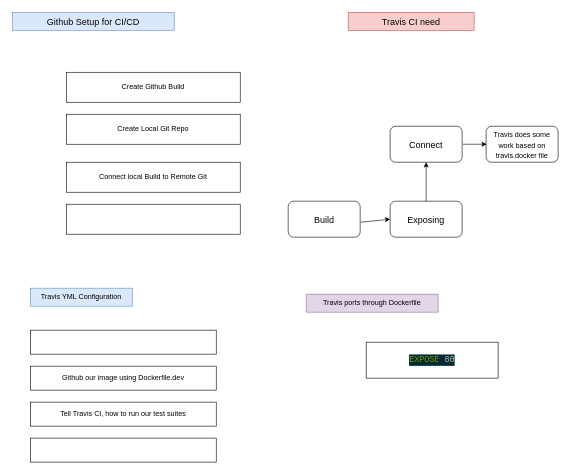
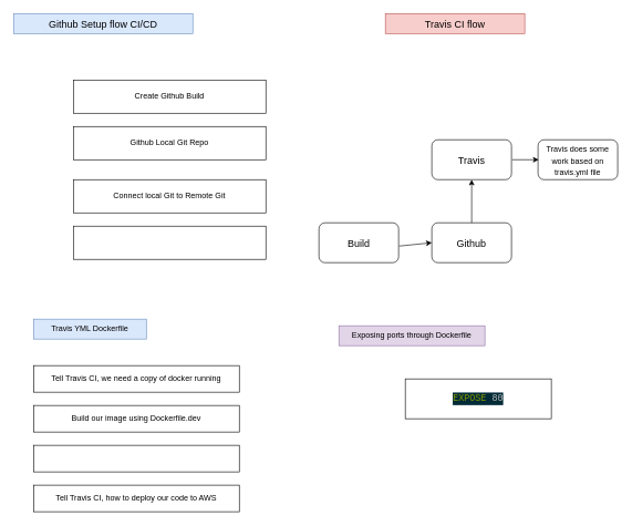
- <mxCell id="9" value="&lt;font style=&quot;font-size: 15px&quot;&gt;Github Setup for CI/CD&lt;/font&gt;" style="text;html=1;strokeColor=#6c8ebf;fillColor=#dae8fc;align=center;verticalAlign=middle;whiteSpace=wrap;rounded=0;" vertex="1" parent="1"><mxGeometry x="20" y="20" width="270" height="30" as="geometry" /></mxCell>
+ <mxCell id="9" value="&lt;font style=&quot;font-size: 15px&quot;&gt;Github Setup flow CI/CD&lt;/font&gt;" style="text;html=1;strokeColor=#6c8ebf;fillColor=#dae8fc;align=center;verticalAlign=middle;whiteSpace=wrap;rounded=0;" vertex="1" parent="1"><mxGeometry x="20" y="20" width="270" height="30" as="geometry" /></mxCell>
- <mxCell id="10" value="Travis CI need" style="text;html=1;strokeColor=#b85450;fillColor=#f8cecc;align=center;verticalAlign=middle;whiteSpace=wrap;rounded=0;fontSize=15;" vertex="1" parent="1"><mxGeometry x="580" y="20" width="210" height="30" as="geometry" /></mxCell>
+ <mxCell id="10" value="Travis CI flow" style="text;html=1;strokeColor=#b85450;fillColor=#f8cecc;align=center;verticalAlign=middle;whiteSpace=wrap;rounded=0;fontSize=15;" vertex="1" parent="1"><mxGeometry x="580" y="20" width="210" height="30" as="geometry" /></mxCell>
- <mxCell id="5" value="Create Local Git Repo" style="text;html=1;strokeColor=none;fillColor=none;align=center;verticalAlign=middle;whiteSpace=wrap;rounded=0;" vertex="1" parent="1"><mxGeometry x="120" y="200" width="270" height="30" as="geometry" /></mxCell>
+ <mxCell id="5" value="Github Local Git Repo" style="text;html=1;strokeColor=none;fillColor=none;align=center;verticalAlign=middle;whiteSpace=wrap;rounded=0;" vertex="1" parent="1"><mxGeometry x="120" y="200" width="270" height="30" as="geometry" /></mxCell>
- <mxCell id="20" value="Connect" style="text;html=1;strokeColor=none;fillColor=none;align=center;verticalAlign=middle;whiteSpace=wrap;rounded=0;fontSize=15;" vertex="1" parent="1"><mxGeometry x="660" y="215" width="100" height="50" as="geometry" /></mxCell>
+ <mxCell id="20" value="Travis" style="text;html=1;strokeColor=none;fillColor=none;align=center;verticalAlign=middle;whiteSpace=wrap;rounded=0;fontSize=15;" vertex="1" parent="1"><mxGeometry x="660" y="215" width="100" height="50" as="geometry" /></mxCell>
- <mxCell id="21" value="&lt;font style=&quot;font-size: 12px&quot;&gt;Travis does some work based on travis.docker file&lt;/font&gt;" style="text;html=1;strokeColor=none;fillColor=none;align=center;verticalAlign=middle;whiteSpace=wrap;rounded=0;fontSize=15;" vertex="1" parent="1"><mxGeometry x="820" y="215" width="100" height="50" as="geometry" /></mxCell>
+ <mxCell id="21" value="&lt;font style=&quot;font-size: 12px&quot;&gt;Travis does some work based on travis.yml file&lt;/font&gt;" style="text;html=1;strokeColor=none;fillColor=none;align=center;verticalAlign=middle;whiteSpace=wrap;rounded=0;fontSize=15;" vertex="1" parent="1"><mxGeometry x="820" y="215" width="100" height="50" as="geometry" /></mxCell>
- <mxCell id="7" value="Connect local Build to Remote Git" style="text;html=1;strokeColor=none;fillColor=none;align=center;verticalAlign=middle;whiteSpace=wrap;rounded=0;" vertex="1" parent="1"><mxGeometry x="120" y="280" width="270" height="30" as="geometry" /></mxCell>
+ <mxCell id="7" value="Connect local Git to Remote Git" style="text;html=1;strokeColor=none;fillColor=none;align=center;verticalAlign=middle;whiteSpace=wrap;rounded=0;" vertex="1" parent="1"><mxGeometry x="120" y="280" width="270" height="30" as="geometry" /></mxCell>
- <mxCell id="19" value="Exposing" style="text;html=1;strokeColor=none;fillColor=none;align=center;verticalAlign=middle;whiteSpace=wrap;rounded=0;fontSize=15;" vertex="1" parent="1"><mxGeometry x="660" y="340" width="100" height="50" as="geometry" /></mxCell>
+ <mxCell id="19" value="Github" style="text;html=1;strokeColor=none;fillColor=none;align=center;verticalAlign=middle;whiteSpace=wrap;rounded=0;fontSize=15;" vertex="1" parent="1"><mxGeometry x="660" y="340" width="100" height="50" as="geometry" /></mxCell>
- <mxCell id="22" value="Travis YML Configuration" style="text;html=1;strokeColor=#6c8ebf;fillColor=#dae8fc;align=center;verticalAlign=middle;whiteSpace=wrap;rounded=0;fontSize=12;" vertex="1" parent="1"><mxGeometry x="50" y="480" width="170" height="30" as="geometry" /></mxCell>
+ <mxCell id="22" value="Travis YML Dockerfile" style="text;html=1;strokeColor=#6c8ebf;fillColor=#dae8fc;align=center;verticalAlign=middle;whiteSpace=wrap;rounded=0;fontSize=12;" vertex="1" parent="1"><mxGeometry x="50" y="480" width="170" height="30" as="geometry" /></mxCell>
- <mxCell id="31" value="Travis ports through Dockerfile" style="text;html=1;strokeColor=#9673a6;fillColor=#e1d5e7;align=center;verticalAlign=middle;whiteSpace=wrap;rounded=0;fontSize=12;" vertex="1" parent="1"><mxGeometry x="510" y="490" width="220" height="30" as="geometry" /></mxCell>
+ <mxCell id="31" value="Exposing ports through Dockerfile" style="text;html=1;strokeColor=#9673a6;fillColor=#e1d5e7;align=center;verticalAlign=middle;whiteSpace=wrap;rounded=0;fontSize=12;" vertex="1" parent="1"><mxGeometry x="510" y="490" width="220" height="30" as="geometry" /></mxCell>
+ <mxCell id="27" value="Tell Travis CI, we need a copy of docker running" style="text;html=1;strokeColor=none;fillColor=none;align=center;verticalAlign=middle;whiteSpace=wrap;rounded=0;fontSize=12;" vertex="1" parent="1"><mxGeometry x="60" y="555" width="290" height="30" as="geometry" /></mxCell>
- <mxCell id="28" value="Github our image using Dockerfile.dev" style="text;html=1;strokeColor=none;fillColor=none;align=center;verticalAlign=middle;whiteSpace=wrap;rounded=0;fontSize=12;" vertex="1" parent="1"><mxGeometry x="60" y="615" width="290" height="30" as="geometry" /></mxCell>
+ <mxCell id="28" value="Build our image using Dockerfile.dev" style="text;html=1;strokeColor=none;fillColor=none;align=center;verticalAlign=middle;whiteSpace=wrap;rounded=0;fontSize=12;" vertex="1" parent="1"><mxGeometry x="60" y="615" width="290" height="30" as="geometry" /></mxCell>
- <mxCell id="29" value="Tell Travis CI, how to run our test suites" style="text;html=1;strokeColor=none;fillColor=none;align=center;verticalAlign=middle;whiteSpace=wrap;rounded=0;fontSize=12;" vertex="1" parent="1"><mxGeometry x="60" y="675" width="290" height="30" as="geometry" /></mxCell>
+ <mxCell id="30" value="Tell Travis CI, how to deploy our code to AWS" style="text;html=1;strokeColor=none;fillColor=none;align=center;verticalAlign=middle;whiteSpace=wrap;rounded=0;fontSize=12;" vertex="1" parent="1"><mxGeometry x="60" y="735" width="290" height="30" as="geometry" /></mxCell>
